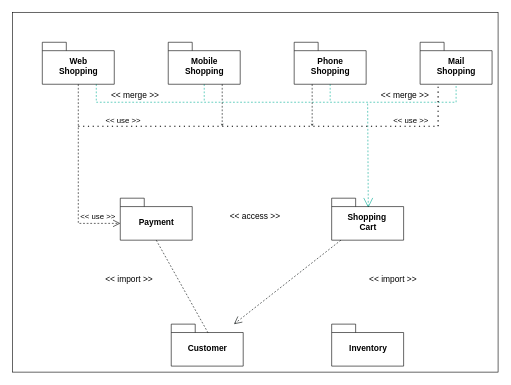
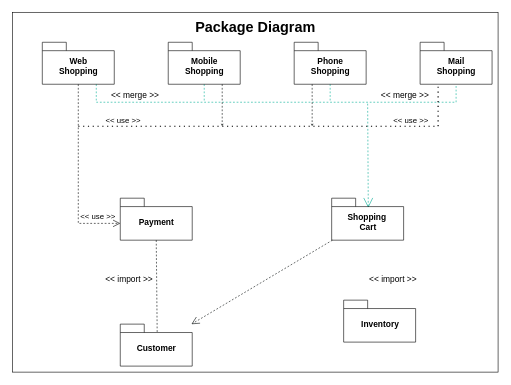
+ <mxCell id="29" value="Package Diagram" style="text;strokeColor=none;fillColor=none;html=1;fontSize=24;fontStyle=1;verticalAlign=middle;align=center;" vertex="1" parent="1"><mxGeometry x="307.5" y="30" width="235" height="30" as="geometry" /></mxCell>
- <mxCell id="26" value="&lt;font style=&quot;font-size: 14px&quot;&gt;&amp;lt;&amp;lt; access &amp;gt;&amp;gt;&lt;/font&gt;" style="text;html=1;strokeColor=none;fillColor=none;align=center;verticalAlign=middle;whiteSpace=wrap;rounded=0;" vertex="1" parent="1"><mxGeometry x="380" y="346" width="90" height="30" as="geometry" /></mxCell>
- <mxCell id="20" value="&lt;font style=&quot;font-size: 14px&quot;&gt;Customer&lt;/font&gt;" style="shape=folder;fontStyle=1;spacingTop=10;tabWidth=40;tabHeight=14;tabPosition=left;html=1;fillColor=none;" vertex="1" parent="1"><mxGeometry x="285" y="540" width="120" height="70" as="geometry" /></mxCell>
+ <mxCell id="20" value="&lt;font style=&quot;font-size: 14px&quot;&gt;Customer&lt;/font&gt;" style="shape=folder;fontStyle=1;spacingTop=10;tabWidth=40;tabHeight=14;tabPosition=left;html=1;fillColor=none;" vertex="1" parent="1"><mxGeometry x="200" y="540" width="120" height="70" as="geometry" /></mxCell>
- <mxCell id="21" value="&lt;font style=&quot;font-size: 14px&quot;&gt;Inventory&lt;/font&gt;" style="shape=folder;fontStyle=1;spacingTop=10;tabWidth=40;tabHeight=14;tabPosition=left;html=1;fillColor=none;" vertex="1" parent="1"><mxGeometry x="552.5" y="540" width="120" height="70" as="geometry" /></mxCell>
+ <mxCell id="21" value="&lt;font style=&quot;font-size: 14px&quot;&gt;Inventory&lt;/font&gt;" style="shape=folder;fontStyle=1;spacingTop=10;tabWidth=40;tabHeight=14;tabPosition=left;html=1;fillColor=none;" vertex="1" parent="1"><mxGeometry x="572.5" y="500" width="120" height="70" as="geometry" /></mxCell>
